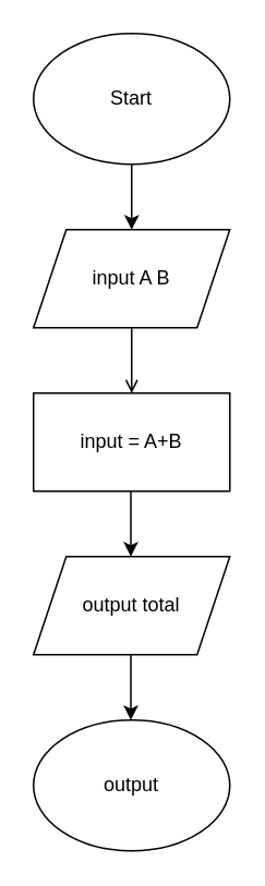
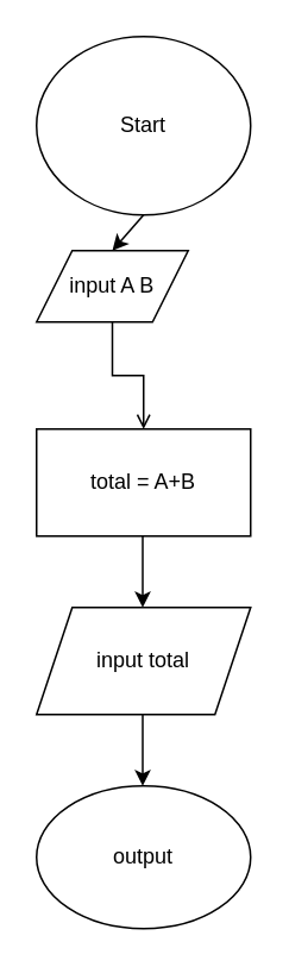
- <mxCell id="2" value="Start" style="ellipse;whiteSpace=wrap;html=1;" vertex="1" parent="1"><mxGeometry x="20" y="20" width="120" height="80" as="geometry" /></mxCell>
+ <mxCell id="2" value="Start" style="ellipse;whiteSpace=wrap;html=1;" vertex="1" parent="1"><mxGeometry x="20" y="20" width="120" height="100" as="geometry" /></mxCell>
- <mxCell id="3" value="input A B" style="shape=parallelogram;perimeter=parallelogramPerimeter;whiteSpace=wrap;html=1;fixedSize=1;" vertex="1" parent="1"><mxGeometry x="20" y="140" width="120" height="60" as="geometry" /></mxCell>
+ <mxCell id="3" value="input A B" style="shape=parallelogram;perimeter=parallelogramPerimeter;whiteSpace=wrap;html=1;fixedSize=1;" vertex="1" parent="1"><mxGeometry x="20" y="140" width="85" height="40" as="geometry" /></mxCell>
- <mxCell id="5" value="input = A+B" style="rounded=0;whiteSpace=wrap;html=1;" vertex="1" parent="1"><mxGeometry x="20" y="240" width="120" height="60" as="geometry" /></mxCell>
+ <mxCell id="5" value="total = A+B" style="rounded=0;whiteSpace=wrap;html=1;" vertex="1" parent="1"><mxGeometry x="20" y="240" width="120" height="60" as="geometry" /></mxCell>
- <mxCell id="6" value="output total" style="shape=parallelogram;perimeter=parallelogramPerimeter;whiteSpace=wrap;html=1;fixedSize=1;" vertex="1" parent="1"><mxGeometry x="20" y="340" width="120" height="60" as="geometry" /></mxCell>
+ <mxCell id="6" value="input total" style="shape=parallelogram;perimeter=parallelogramPerimeter;whiteSpace=wrap;html=1;fixedSize=1;" vertex="1" parent="1"><mxGeometry x="20" y="340" width="120" height="60" as="geometry" /></mxCell>
